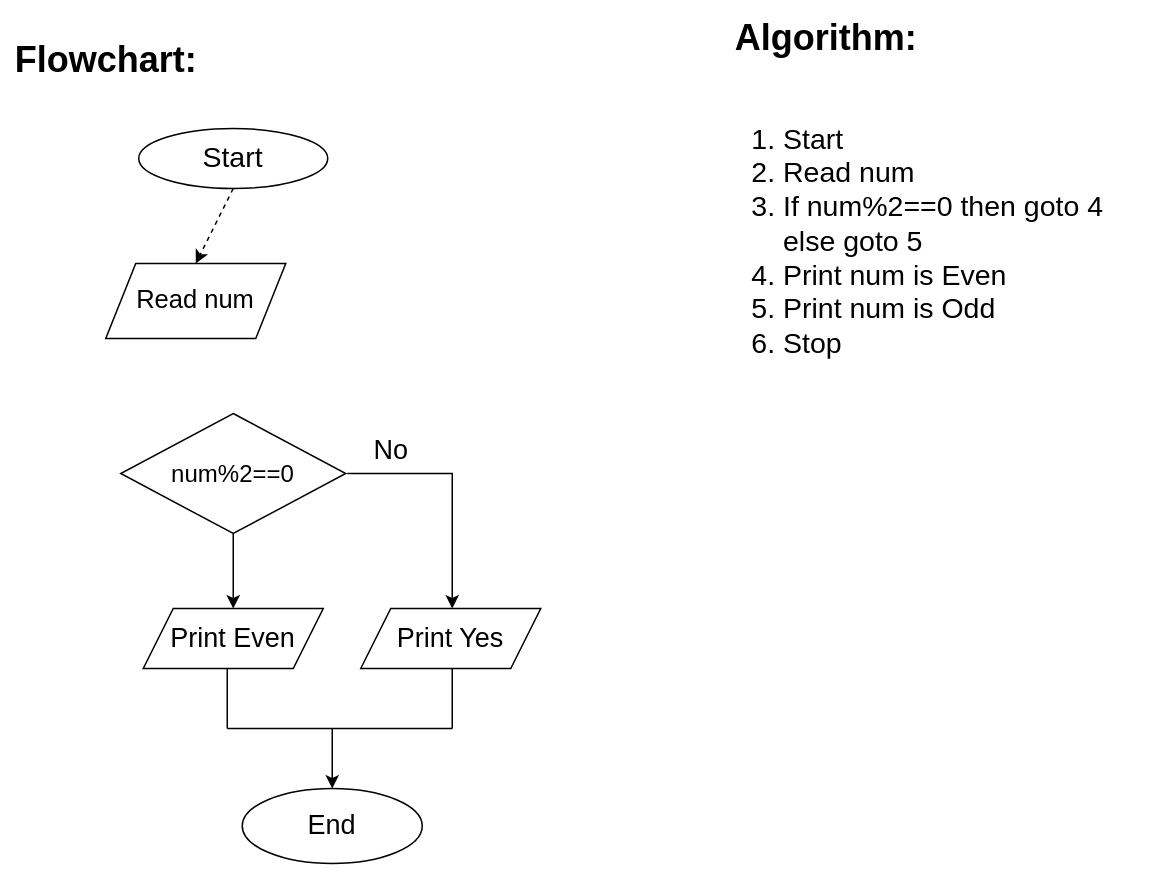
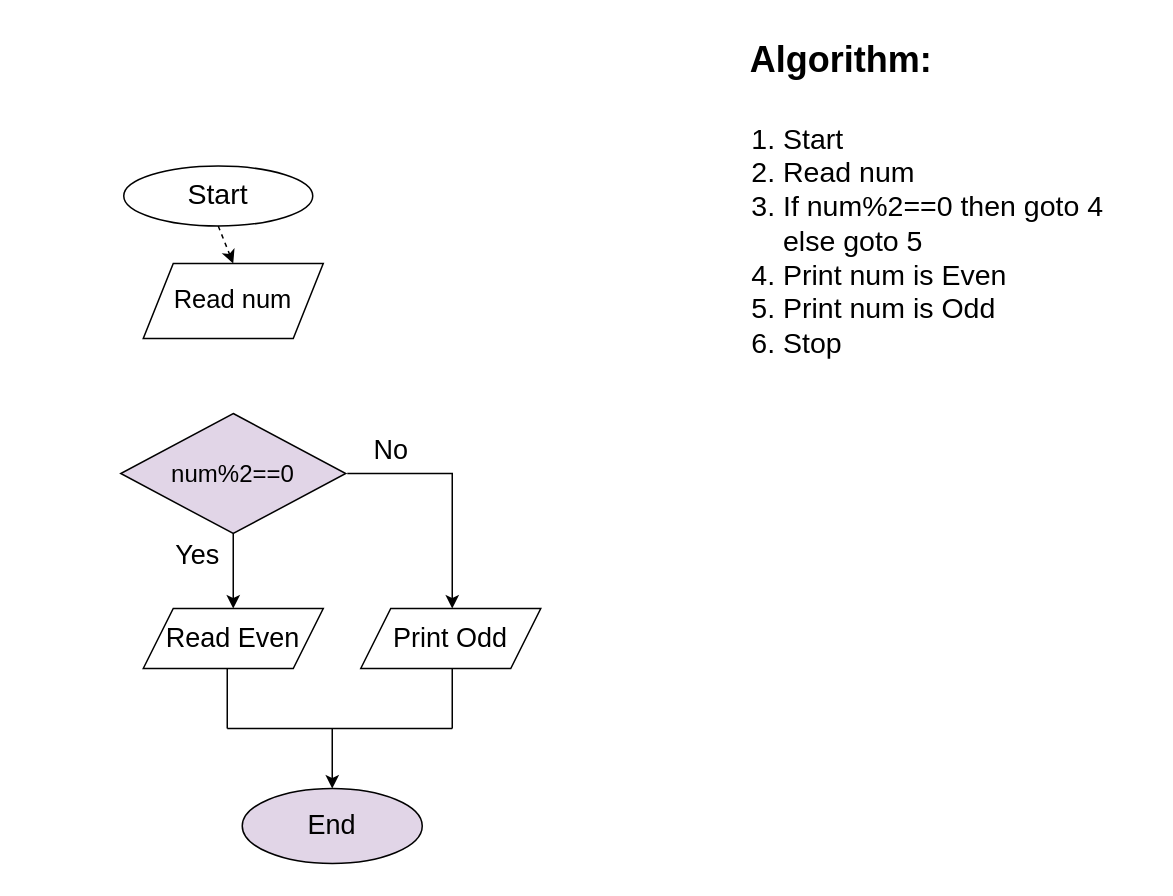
- <mxCell id="17" value="Algorithm:" style="text;strokeColor=none;fillColor=none;html=1;fontSize=24;fontStyle=1;verticalAlign=middle;align=center;" parent="1" vertex="1"><mxGeometry x="500" y="5" width="100" height="40" as="geometry" /></mxCell>
+ <mxCell id="17" value="Algorithm:" style="text;strokeColor=none;fillColor=none;html=1;fontSize=24;fontStyle=1;verticalAlign=middle;align=center;" parent="1" vertex="1"><mxGeometry x="510" y="20" width="100" height="40" as="geometry" /></mxCell>
- <mxCell id="18" value="Flowchart:" style="text;strokeColor=none;fillColor=none;html=1;fontSize=24;fontStyle=1;verticalAlign=middle;align=center;" parent="1" vertex="1"><mxGeometry x="20" y="20" width="100" height="40" as="geometry" /></mxCell>
- <mxCell id="2" value="&lt;font style=&quot;font-size: 19px;&quot;&gt;Start&lt;/font&gt;" style="ellipse;whiteSpace=wrap;html=1;" parent="1" vertex="1"><mxGeometry x="92" y="85" width="126" height="40" as="geometry" /></mxCell>
+ <mxCell id="2" value="&lt;font style=&quot;font-size: 19px;&quot;&gt;Start&lt;/font&gt;" style="ellipse;whiteSpace=wrap;html=1;" parent="1" vertex="1"><mxGeometry x="82" y="110" width="126" height="40" as="geometry" /></mxCell>
- <mxCell id="3" value="&lt;font style=&quot;font-size: 17px;&quot;&gt;Read num&lt;/font&gt;" style="shape=parallelogram;perimeter=parallelogramPerimeter;whiteSpace=wrap;html=1;fixedSize=1;" parent="1" vertex="1"><mxGeometry x="70" y="175" width="120" height="50" as="geometry" /></mxCell>
+ <mxCell id="3" value="&lt;font style=&quot;font-size: 17px;&quot;&gt;Read num&lt;/font&gt;" style="shape=parallelogram;perimeter=parallelogramPerimeter;whiteSpace=wrap;html=1;fixedSize=1;" parent="1" vertex="1"><mxGeometry x="95" y="175" width="120" height="50" as="geometry" /></mxCell>
- <mxCell id="4" value="&lt;font style=&quot;font-size: 16px;&quot;&gt;num%2==0&lt;/font&gt;" style="rhombus;whiteSpace=wrap;html=1;" parent="1" vertex="1"><mxGeometry x="80" y="275" width="150" height="80" as="geometry" /></mxCell>
+ <mxCell id="4" value="&lt;font style=&quot;font-size: 16px;&quot;&gt;num%2==0&lt;/font&gt;" style="rhombus;whiteSpace=wrap;html=1;fillColor=#e1d5e7;" parent="1" vertex="1"><mxGeometry x="80" y="275" width="150" height="80" as="geometry" /></mxCell>
+ <mxCell id="8" value="Yes" style="text;strokeColor=none;fillColor=none;html=1;fontSize=18;fontStyle=0;verticalAlign=middle;align=center;" parent="1" vertex="1"><mxGeometry x="101" y="355" width="60" height="30" as="geometry" /></mxCell>
- <mxCell id="10" value="Print Even" style="shape=parallelogram;perimeter=parallelogramPerimeter;whiteSpace=wrap;html=1;fixedSize=1;fontSize=18;" parent="1" vertex="1"><mxGeometry x="95" y="405" width="120" height="40" as="geometry" /></mxCell>
+ <mxCell id="10" value="Read Even" style="shape=parallelogram;perimeter=parallelogramPerimeter;whiteSpace=wrap;html=1;fixedSize=1;fontSize=18;" parent="1" vertex="1"><mxGeometry x="95" y="405" width="120" height="40" as="geometry" /></mxCell>
- <mxCell id="11" value="Print Yes" style="shape=parallelogram;perimeter=parallelogramPerimeter;whiteSpace=wrap;html=1;fixedSize=1;fontSize=18;" parent="1" vertex="1"><mxGeometry x="240" y="405" width="120" height="40" as="geometry" /></mxCell>
+ <mxCell id="11" value="Print Odd" style="shape=parallelogram;perimeter=parallelogramPerimeter;whiteSpace=wrap;html=1;fixedSize=1;fontSize=18;" parent="1" vertex="1"><mxGeometry x="240" y="405" width="120" height="40" as="geometry" /></mxCell>
- <mxCell id="16" value="End" style="ellipse;whiteSpace=wrap;html=1;fontSize=18;" parent="1" vertex="1"><mxGeometry x="161" y="525" width="120" height="50" as="geometry" /></mxCell>
+ <mxCell id="16" value="End" style="ellipse;whiteSpace=wrap;html=1;fontSize=18;fillColor=#e1d5e7;" parent="1" vertex="1"><mxGeometry x="161" y="525" width="120" height="50" as="geometry" /></mxCell>
